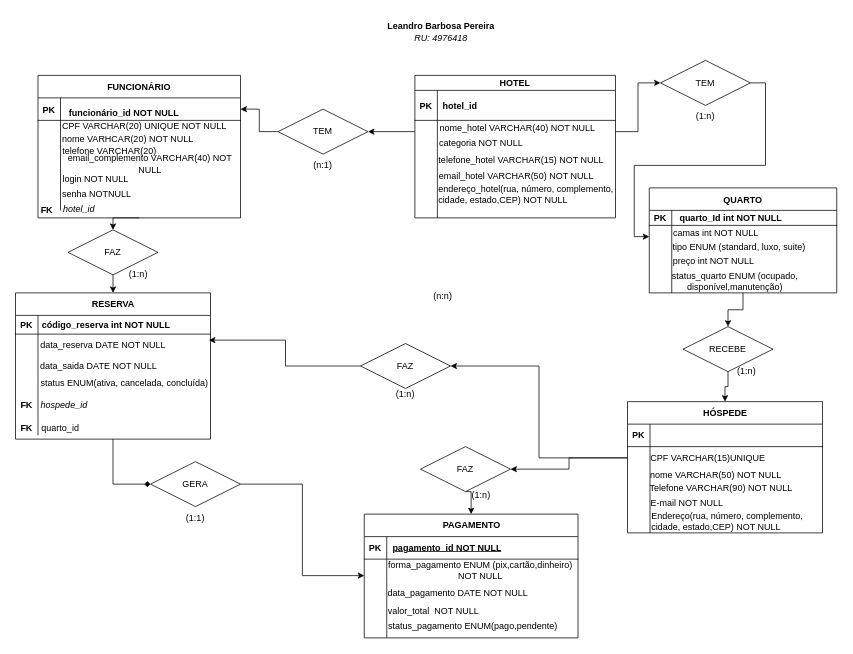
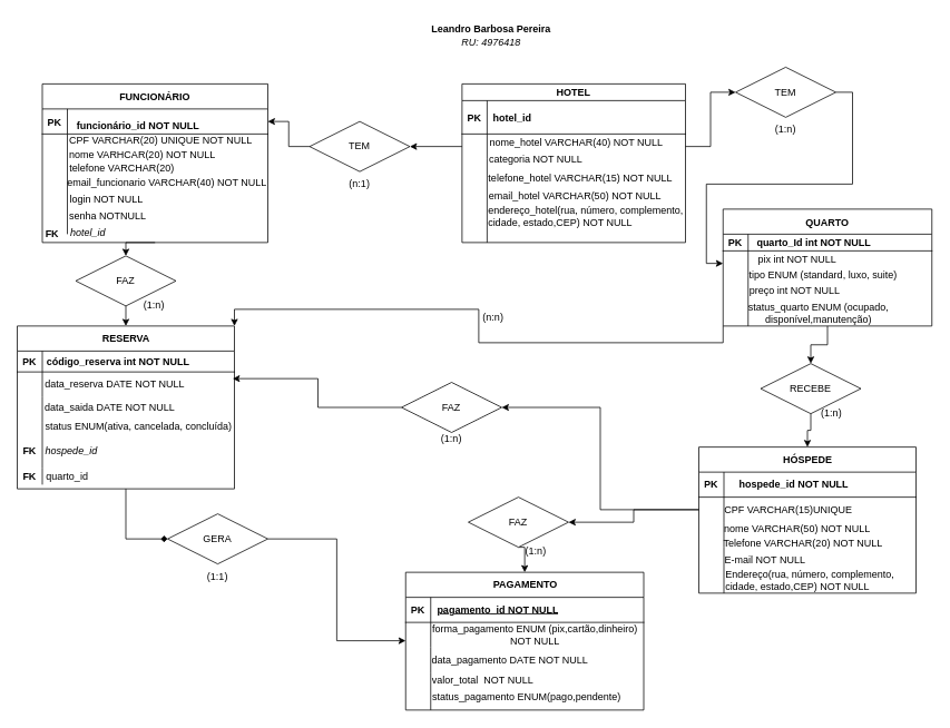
- <mxCell id="134" value="email_complemento VARCHAR(40) NOT NULL" style="text;html=1;align=center;verticalAlign=middle;whiteSpace=wrap;rounded=0;" vertex="1" parent="1"><mxGeometry x="77" y="203" width="245" height="30" as="geometry" /></mxCell>
+ <mxCell id="134" value="email_funcionario VARCHAR(40) NOT NULL" style="text;html=1;align=center;verticalAlign=middle;whiteSpace=wrap;rounded=0;" vertex="1" parent="1"><mxGeometry x="77" y="203" width="245" height="30" as="geometry" /></mxCell>
- <mxCell id="111" value="camas int NOT NULL" style="text;html=1;align=center;verticalAlign=middle;whiteSpace=wrap;rounded=0;" vertex="1" parent="1"><mxGeometry x="894" y="295" width="120" height="30" as="geometry" /></mxCell>
+ <mxCell id="111" value="pix int NOT NULL" style="text;html=1;align=center;verticalAlign=middle;whiteSpace=wrap;rounded=0;" vertex="1" parent="1"><mxGeometry x="894" y="295" width="120" height="30" as="geometry" /></mxCell>
- <mxCell id="110" value="(n:n)" style="text;html=1;align=center;verticalAlign=middle;whiteSpace=wrap;rounded=0;" vertex="1" parent="1"><mxGeometry x="560" y="380" width="60" height="30" as="geometry" /></mxCell>
+ <mxCell id="110" value="(n:n)" style="text;html=1;align=center;verticalAlign=middle;whiteSpace=wrap;rounded=0;" vertex="1" parent="1"><mxGeometry x="560" y="365" width="60" height="30" as="geometry" /></mxCell>
+ <mxCell id="13" style="edgeStyle=orthogonalEdgeStyle;rounded=0;orthogonalLoop=1;jettySize=auto;html=1;exitX=0;exitY=1;exitDx=0;exitDy=0;entryX=1;entryY=0;entryDx=0;entryDy=0;" edge="1" parent="1" source="14" target="34"><mxGeometry relative="1" as="geometry" /></mxCell>
+ <mxCell id="100" value="hospede_id NOT NULL" style="text;html=1;align=center;verticalAlign=middle;whiteSpace=wrap;rounded=0;fontStyle=1" vertex="1" parent="1"><mxGeometry x="875" y="565" width="150" height="30" as="geometry" /></mxCell>
- <mxCell id="107" value="Telefone VARCHAR(90) NOT NULL" style="text;html=1;align=center;verticalAlign=middle;whiteSpace=wrap;rounded=0;" vertex="1" parent="1"><mxGeometry x="862" y="637" width="198" height="27" as="geometry" /></mxCell>
+ <mxCell id="107" value="Telefone VARCHAR(20) NOT NULL" style="text;html=1;align=center;verticalAlign=middle;whiteSpace=wrap;rounded=0;" vertex="1" parent="1"><mxGeometry x="862" y="637" width="198" height="27" as="geometry" /></mxCell>
